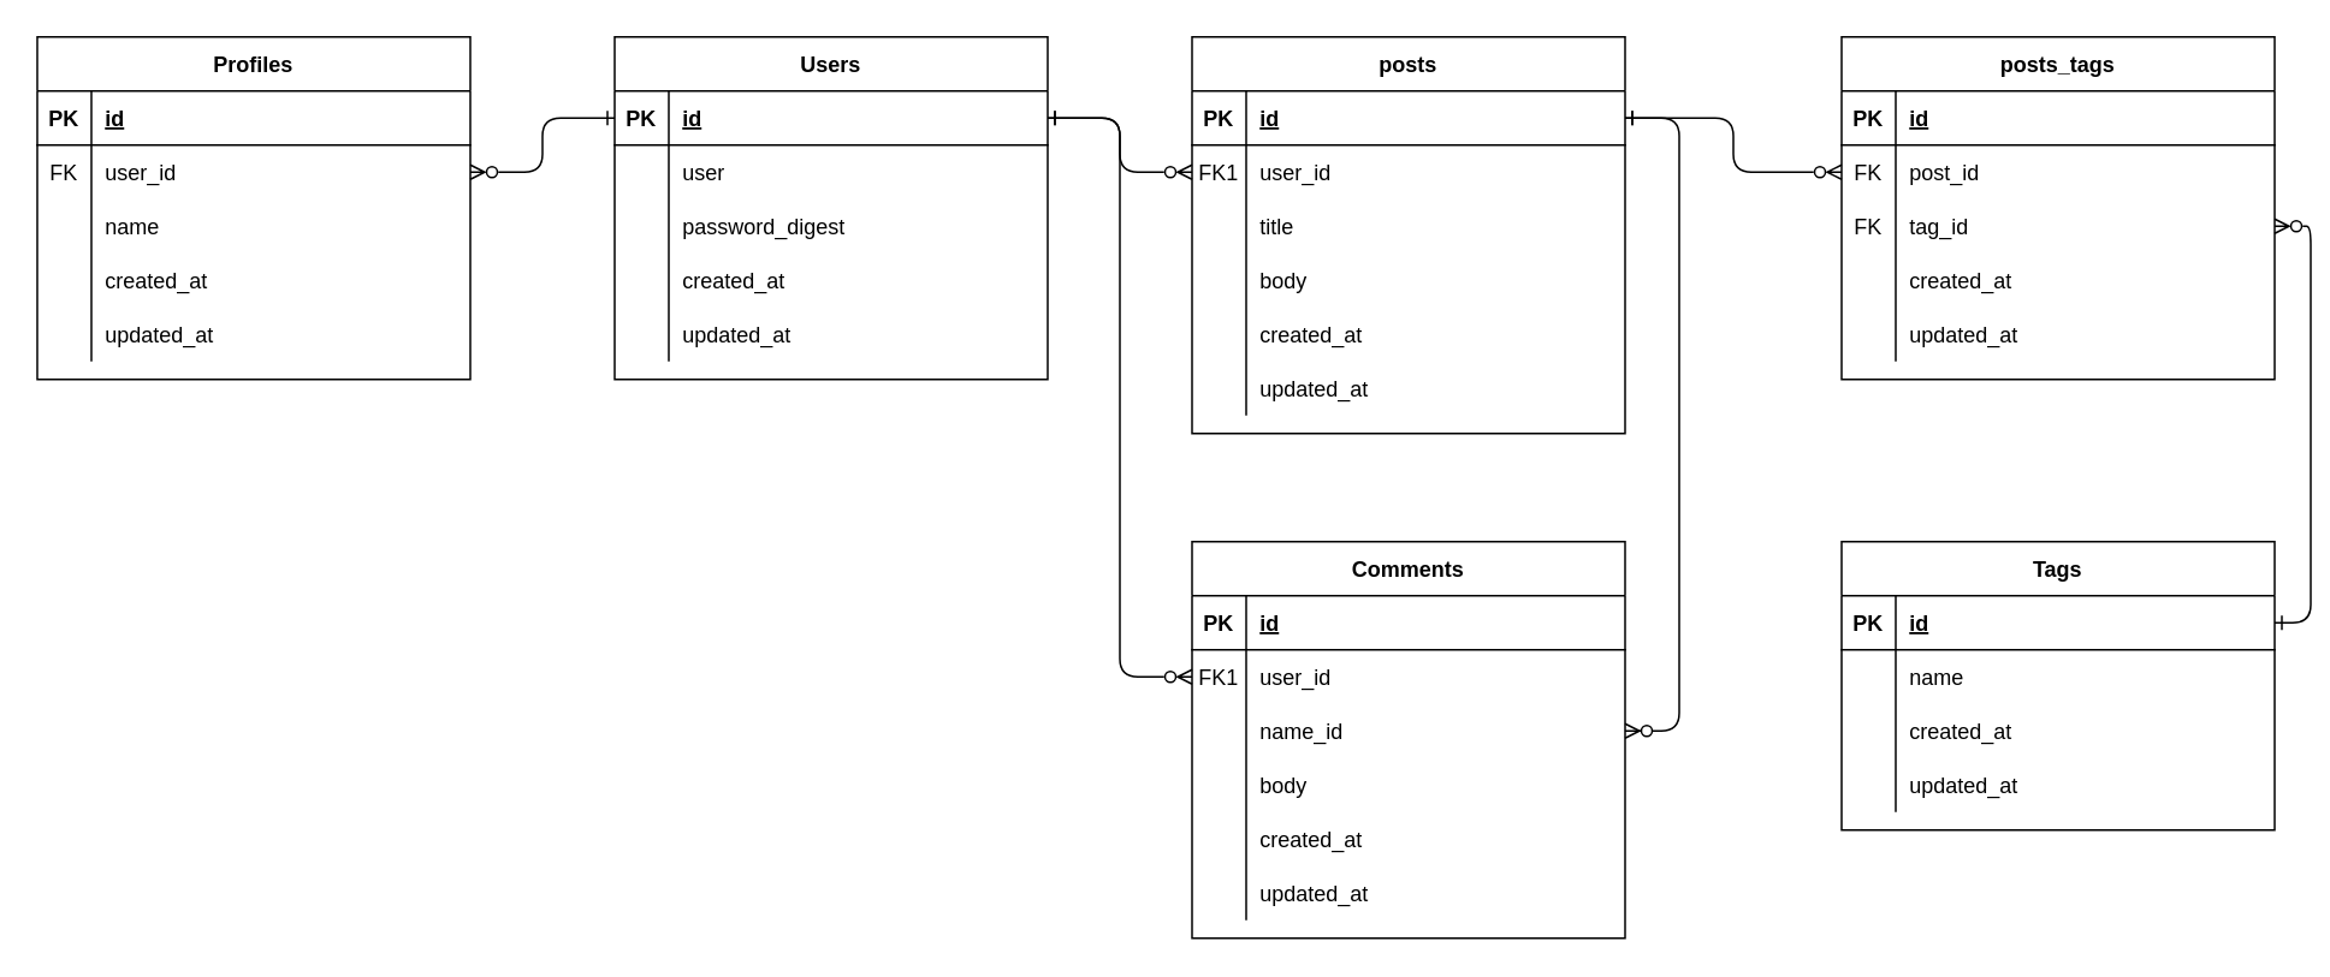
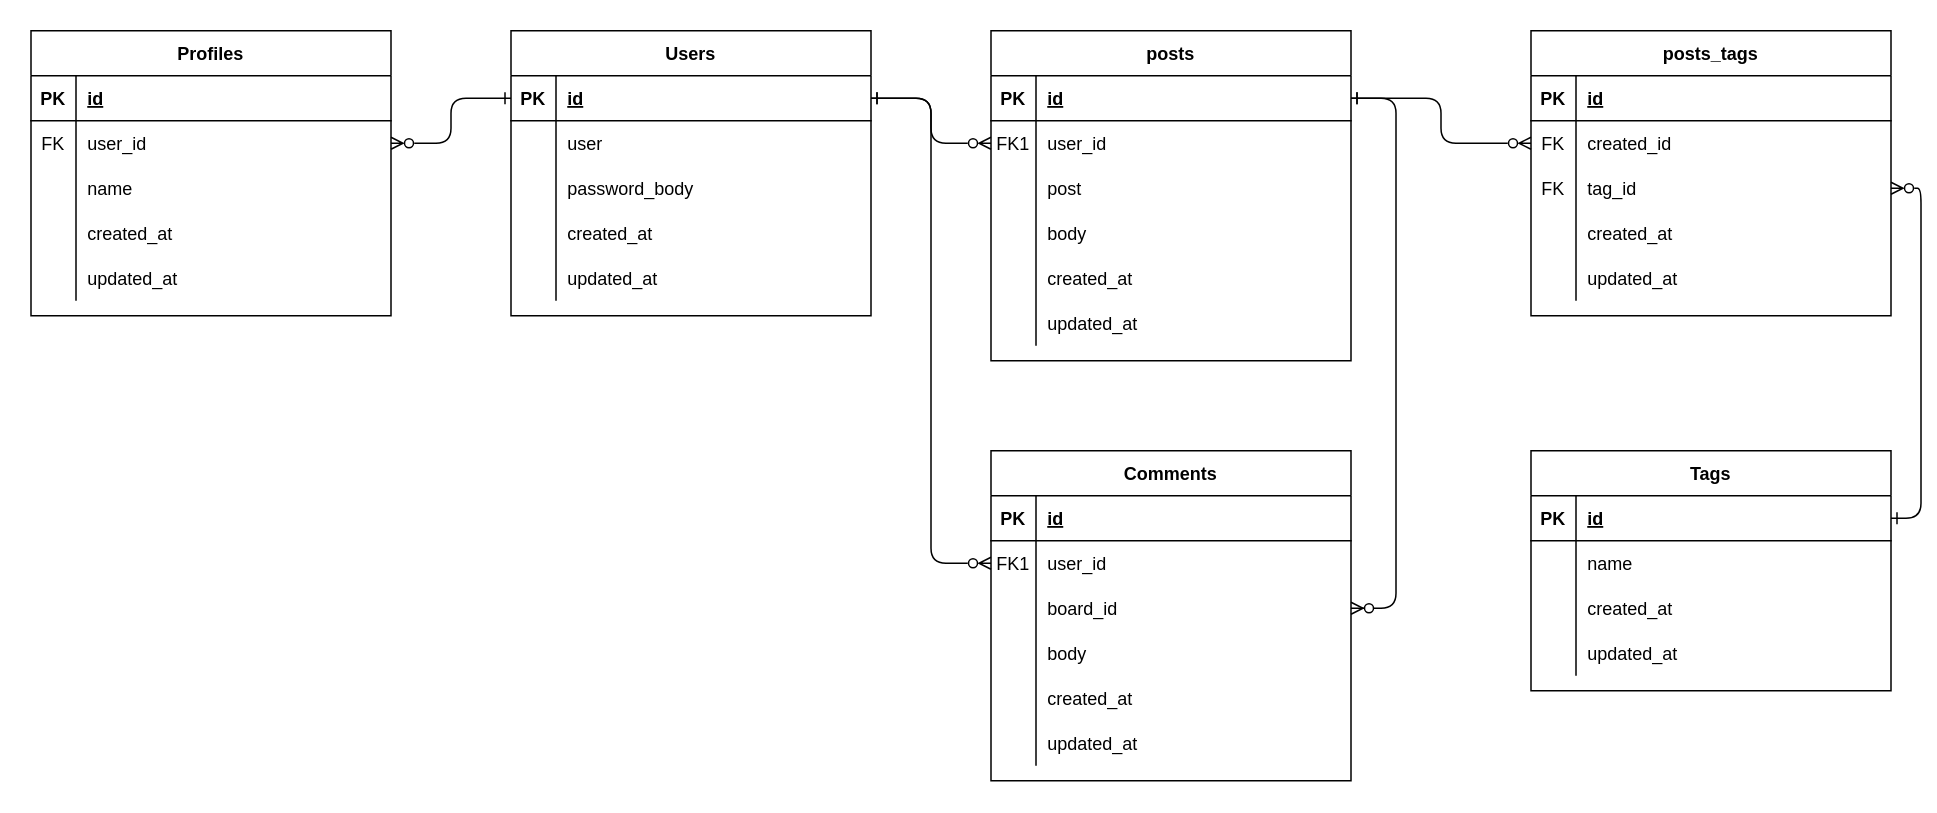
- <mxCell id="81" value="post_id" style="shape=partialRectangle;overflow=hidden;connectable=0;fillColor=none;top=0;left=0;bottom=0;right=0;align=left;spacingLeft=6;" vertex="1" parent="79"><mxGeometry x="30" width="210" height="30" as="geometry"><mxRectangle width="210" height="30" as="alternateBounds" /></mxGeometry></mxCell>
+ <mxCell id="81" value="created_id" style="shape=partialRectangle;overflow=hidden;connectable=0;fillColor=none;top=0;left=0;bottom=0;right=0;align=left;spacingLeft=6;" vertex="1" parent="79"><mxGeometry x="30" width="210" height="30" as="geometry"><mxRectangle width="210" height="30" as="alternateBounds" /></mxGeometry></mxCell>
- <mxCell id="50" value="password_digest" style="shape=partialRectangle;overflow=hidden;connectable=0;fillColor=none;top=0;left=0;bottom=0;right=0;align=left;spacingLeft=6;" parent="48" vertex="1"><mxGeometry x="30" width="210" height="30" as="geometry"><mxRectangle width="210" height="30" as="alternateBounds" /></mxGeometry></mxCell>
+ <mxCell id="50" value="password_body" style="shape=partialRectangle;overflow=hidden;connectable=0;fillColor=none;top=0;left=0;bottom=0;right=0;align=left;spacingLeft=6;" parent="48" vertex="1"><mxGeometry x="30" width="210" height="30" as="geometry"><mxRectangle width="210" height="30" as="alternateBounds" /></mxGeometry></mxCell>
- <mxCell id="13" value="title" style="shape=partialRectangle;overflow=hidden;connectable=0;fillColor=none;top=0;left=0;bottom=0;right=0;align=left;spacingLeft=6;" parent="11" vertex="1"><mxGeometry x="30" width="210" height="30" as="geometry"><mxRectangle width="210" height="30" as="alternateBounds" /></mxGeometry></mxCell>
+ <mxCell id="13" value="post" style="shape=partialRectangle;overflow=hidden;connectable=0;fillColor=none;top=0;left=0;bottom=0;right=0;align=left;spacingLeft=6;" parent="11" vertex="1"><mxGeometry x="30" width="210" height="30" as="geometry"><mxRectangle width="210" height="30" as="alternateBounds" /></mxGeometry></mxCell>
- <mxCell id="31" value="name_id" style="shape=partialRectangle;overflow=hidden;connectable=0;fillColor=none;top=0;left=0;bottom=0;right=0;align=left;spacingLeft=6;" parent="30" vertex="1"><mxGeometry x="30" width="210" height="30" as="geometry"><mxRectangle width="210" height="30" as="alternateBounds" /></mxGeometry></mxCell>
+ <mxCell id="31" value="board_id" style="shape=partialRectangle;overflow=hidden;connectable=0;fillColor=none;top=0;left=0;bottom=0;right=0;align=left;spacingLeft=6;" parent="30" vertex="1"><mxGeometry x="30" width="210" height="30" as="geometry"><mxRectangle width="210" height="30" as="alternateBounds" /></mxGeometry></mxCell>
